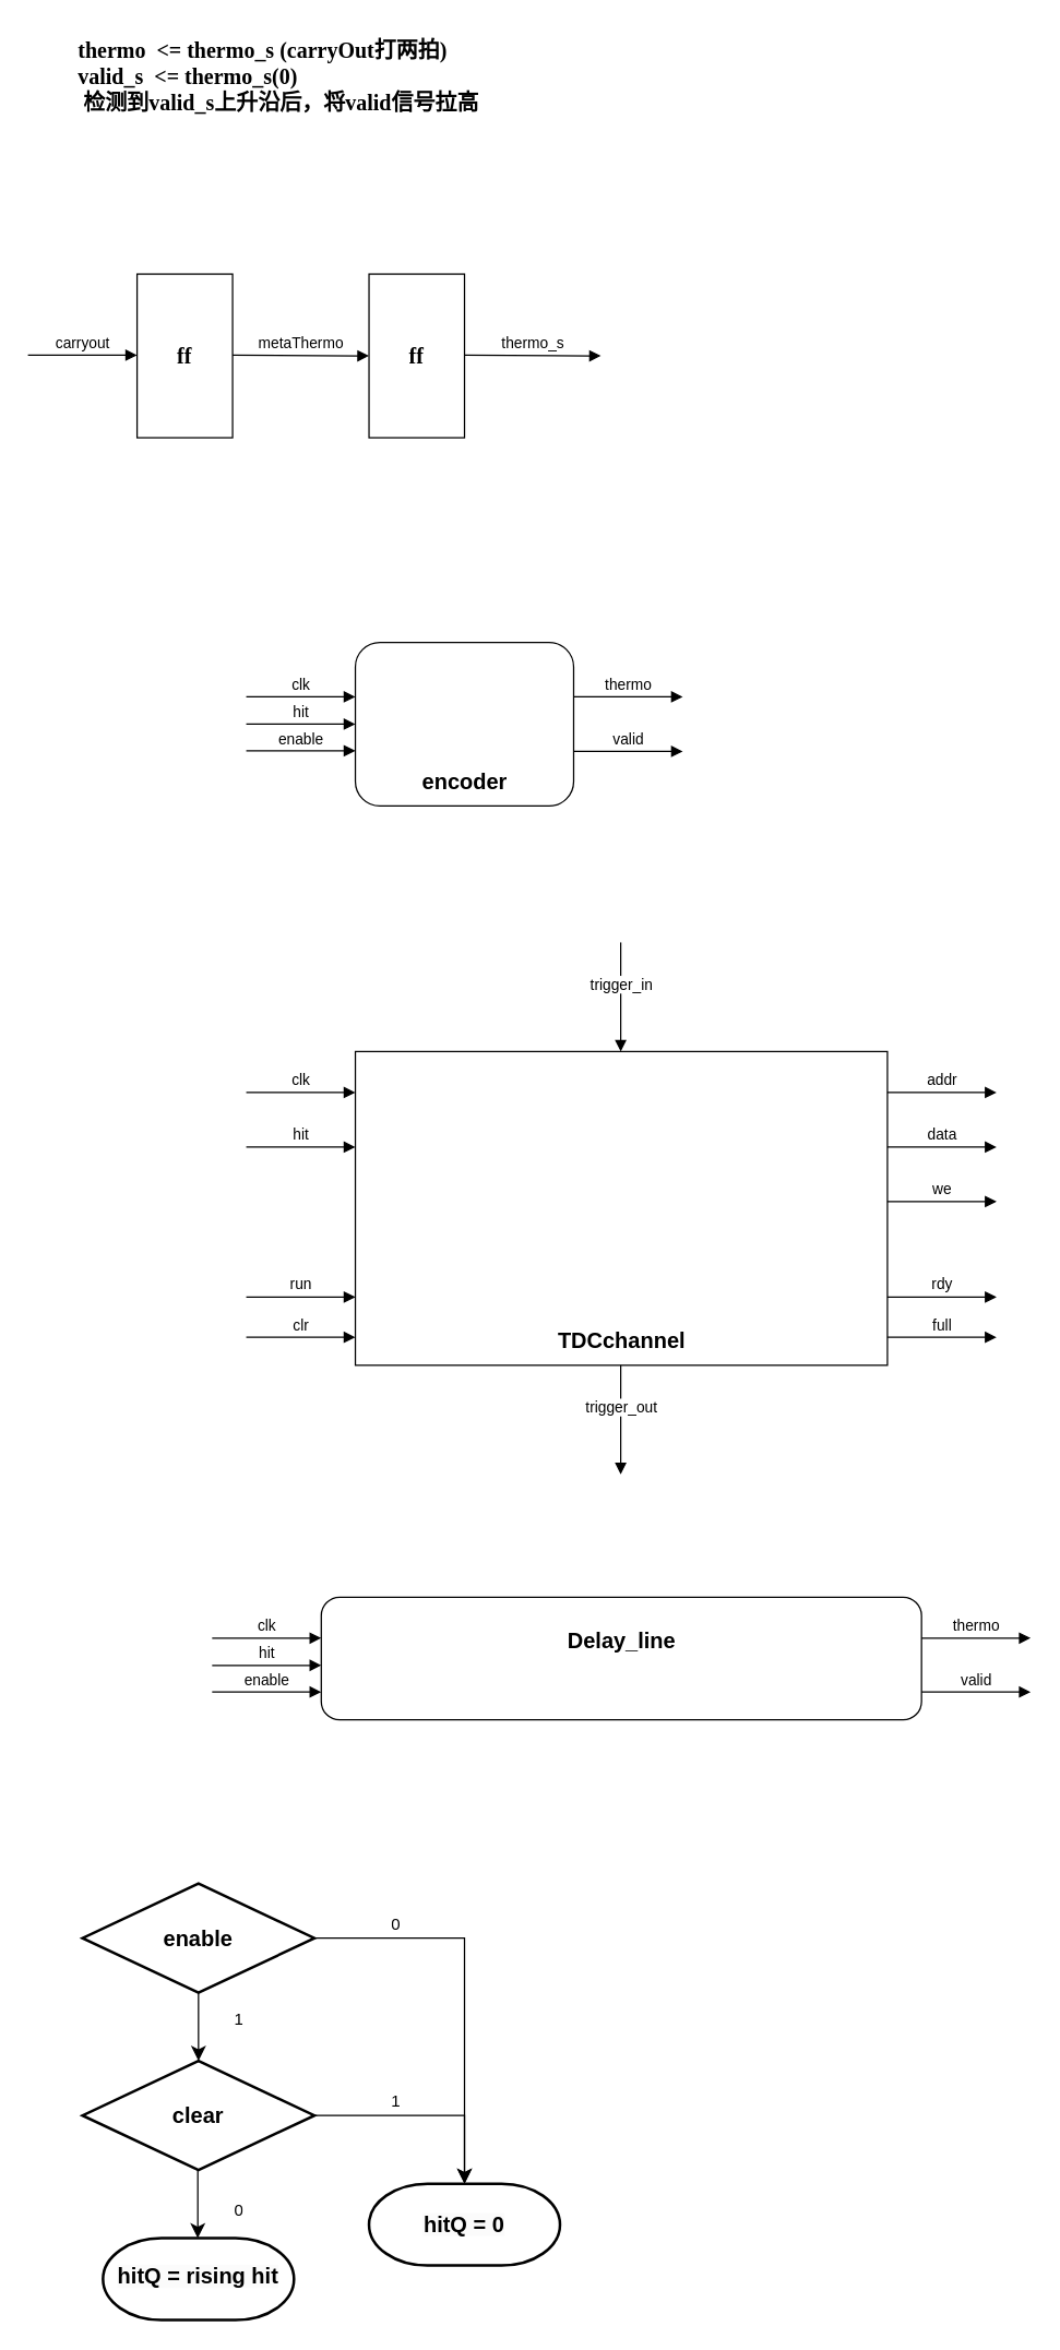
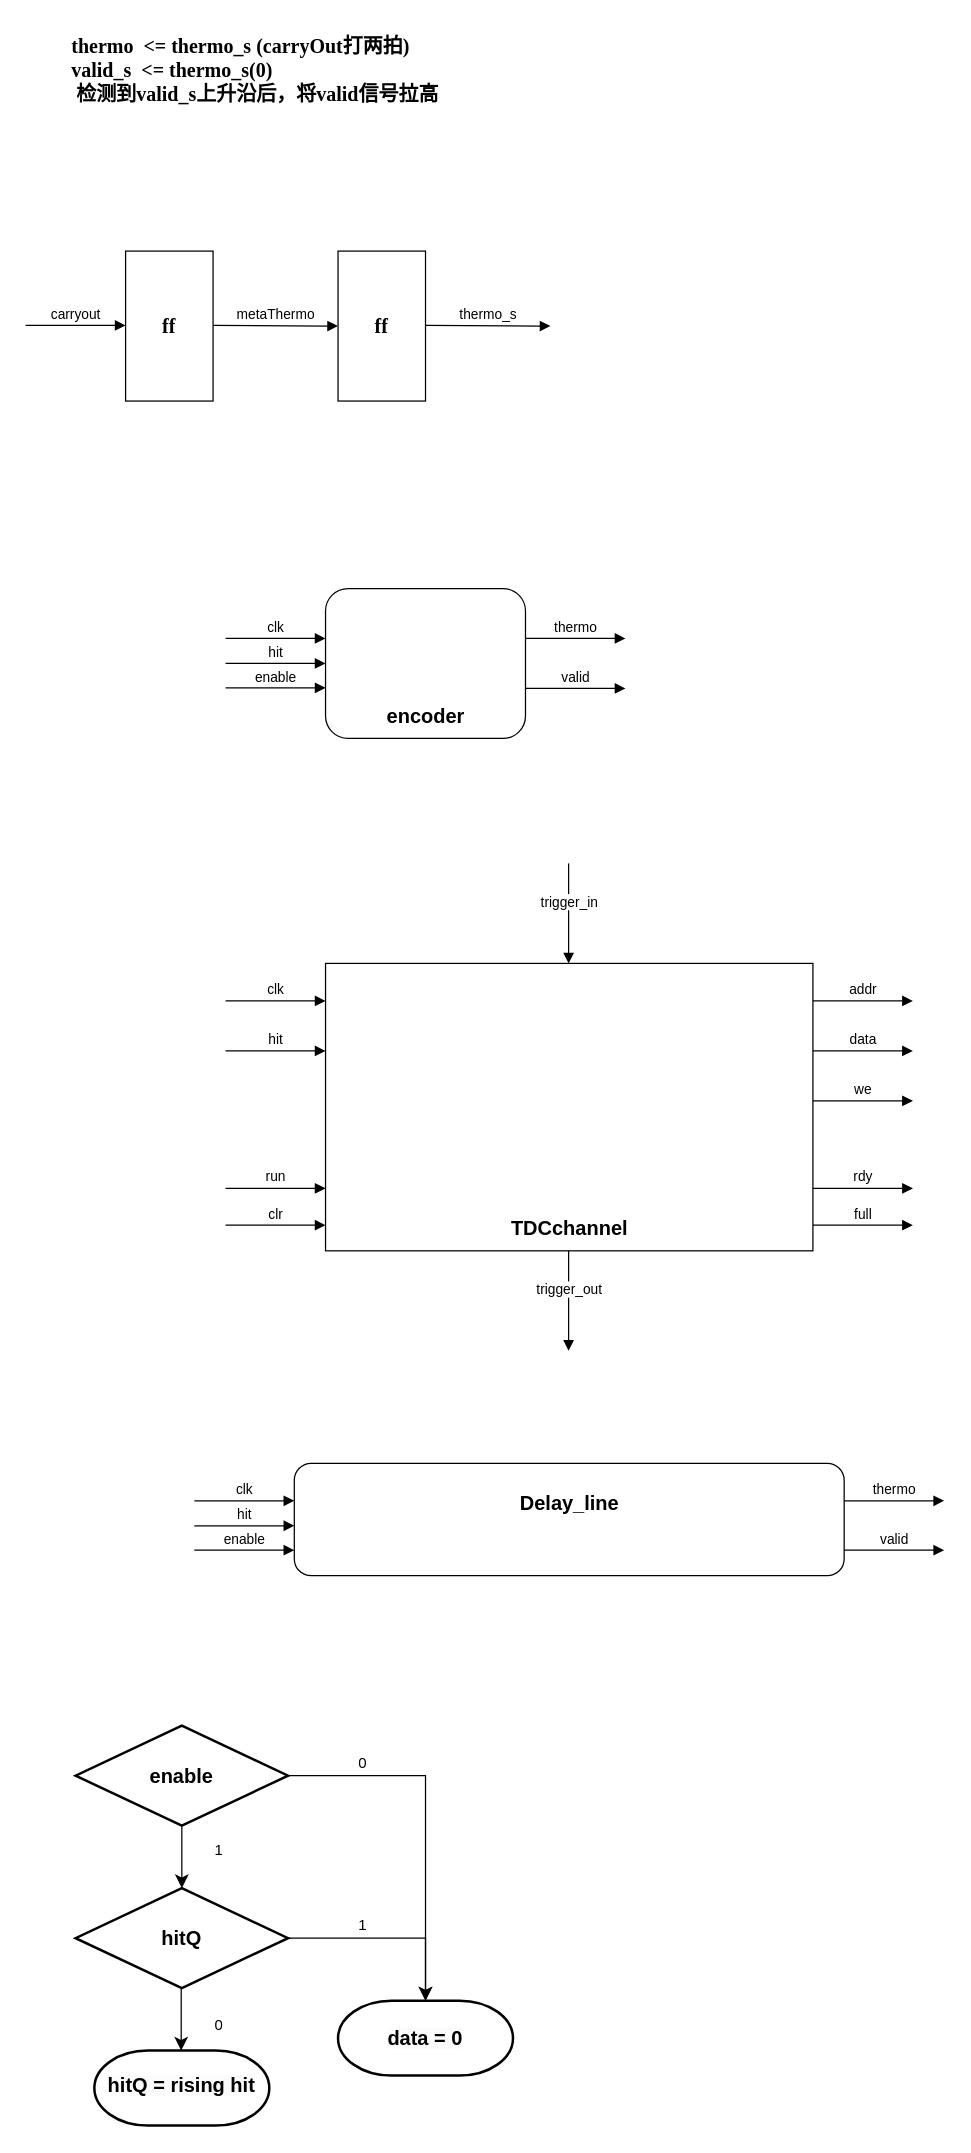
- <mxCell id="29" value="&lt;font style=&quot;font-size: 16px;&quot;&gt;&lt;b&gt;clear&lt;/b&gt;&lt;/font&gt;" style="strokeWidth=2;html=1;shape=mxgraph.flowchart.decision;whiteSpace=wrap;" vertex="1" parent="1"><mxGeometry x="60" y="1510" width="170" height="80" as="geometry" /></mxCell>
+ <mxCell id="29" value="&lt;font style=&quot;font-size: 16px;&quot;&gt;&lt;b&gt;hitQ&lt;/b&gt;&lt;/font&gt;" style="strokeWidth=2;html=1;shape=mxgraph.flowchart.decision;whiteSpace=wrap;" vertex="1" parent="1"><mxGeometry x="60" y="1510" width="170" height="80" as="geometry" /></mxCell>
- <mxCell id="26" value="&lt;div&gt;&lt;br&gt;&lt;/div&gt;&lt;b style=&quot;forced-color-adjust: none; color: rgb(0, 0, 0); font-family: Helvetica; font-size: 16px; font-style: normal; font-variant-ligatures: normal; font-variant-caps: normal; letter-spacing: normal; orphans: 2; text-align: center; text-indent: 0px; text-transform: none; widows: 2; word-spacing: 0px; -webkit-text-stroke-width: 0px; white-space: normal; background-color: rgb(251, 251, 251); text-decoration-thickness: initial; text-decoration-style: initial; text-decoration-color: initial;&quot;&gt;hitQ = 0&lt;/b&gt;&lt;div&gt;&lt;br&gt;&lt;/div&gt;" style="strokeWidth=2;html=1;shape=mxgraph.flowchart.terminator;whiteSpace=wrap;" vertex="1" parent="1"><mxGeometry x="270" y="1600" width="140" height="60" as="geometry" /></mxCell>
+ <mxCell id="26" value="&lt;div&gt;&lt;br&gt;&lt;/div&gt;&lt;b style=&quot;forced-color-adjust: none; color: rgb(0, 0, 0); font-family: Helvetica; font-size: 16px; font-style: normal; font-variant-ligatures: normal; font-variant-caps: normal; letter-spacing: normal; orphans: 2; text-align: center; text-indent: 0px; text-transform: none; widows: 2; word-spacing: 0px; -webkit-text-stroke-width: 0px; white-space: normal; background-color: rgb(251, 251, 251); text-decoration-thickness: initial; text-decoration-style: initial; text-decoration-color: initial;&quot;&gt;data = 0&lt;/b&gt;&lt;div&gt;&lt;br&gt;&lt;/div&gt;" style="strokeWidth=2;html=1;shape=mxgraph.flowchart.terminator;whiteSpace=wrap;" vertex="1" parent="1"><mxGeometry x="270" y="1600" width="140" height="60" as="geometry" /></mxCell>
